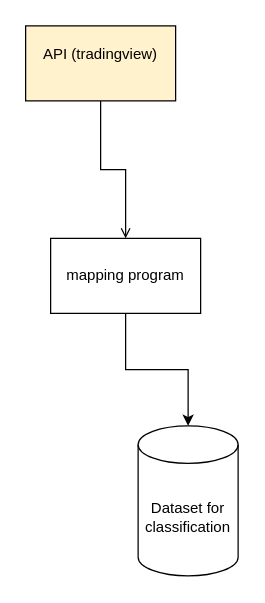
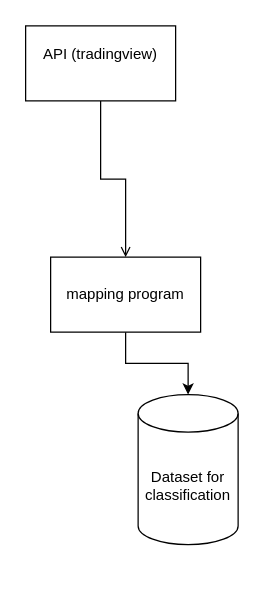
- <mxCell id="3" value="API (tradingview)&lt;div&gt;&lt;br&gt;&lt;/div&gt;" style="rounded=0;whiteSpace=wrap;html=1;fillColor=#fff2cc;" vertex="1" parent="1"><mxGeometry x="20" y="20" width="120" height="60" as="geometry" /></mxCell>
+ <mxCell id="3" value="API (tradingview)&lt;div&gt;&lt;br&gt;&lt;/div&gt;" style="rounded=0;whiteSpace=wrap;html=1;" vertex="1" parent="1"><mxGeometry x="20" y="20" width="120" height="60" as="geometry" /></mxCell>
- <mxCell id="5" value="mapping program" style="whiteSpace=wrap;html=1;rounded=0;" vertex="1" parent="1"><mxGeometry x="40" y="190" width="120" height="60" as="geometry" /></mxCell>
+ <mxCell id="5" value="mapping program" style="whiteSpace=wrap;html=1;rounded=0;" vertex="1" parent="1"><mxGeometry x="40" y="205" width="120" height="60" as="geometry" /></mxCell>
- <mxCell id="6" value="Dataset for classification" style="shape=cylinder3;whiteSpace=wrap;html=1;boundedLbl=1;backgroundOutline=1;size=15;" vertex="1" parent="1"><mxGeometry x="110" y="340" width="80" height="120" as="geometry" /></mxCell>
+ <mxCell id="6" value="Dataset for classification" style="shape=cylinder3;whiteSpace=wrap;html=1;boundedLbl=1;backgroundOutline=1;size=15;" vertex="1" parent="1"><mxGeometry x="110" y="315" width="80" height="120" as="geometry" /></mxCell>
